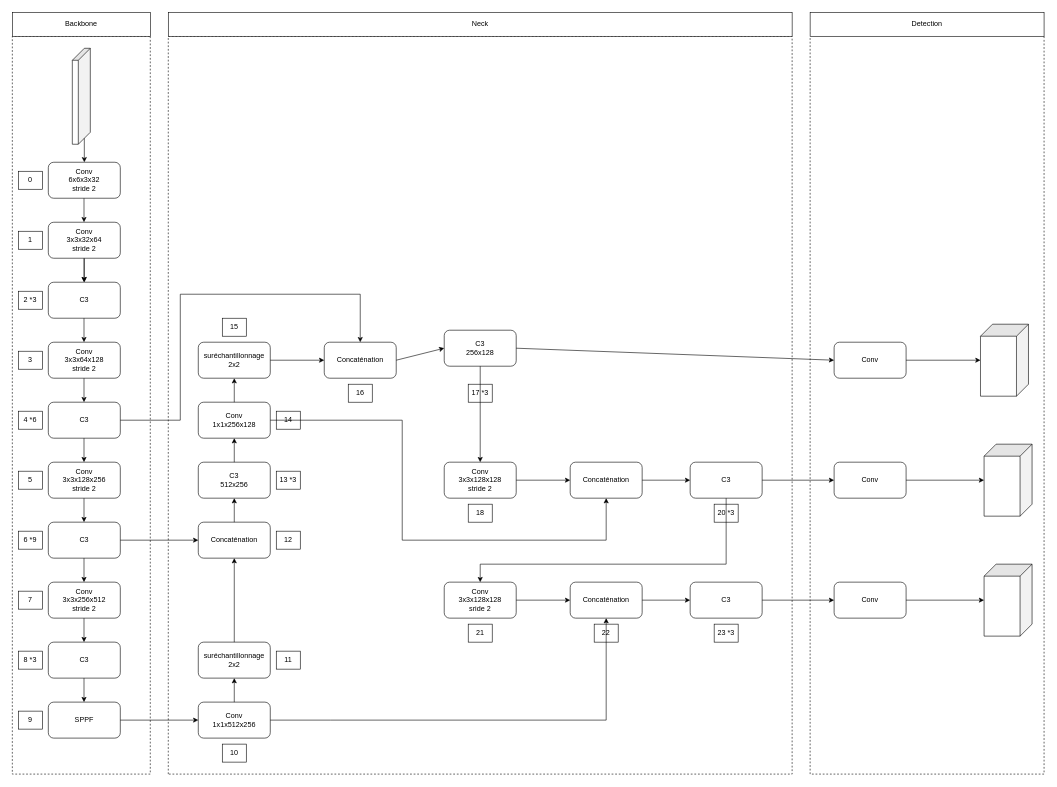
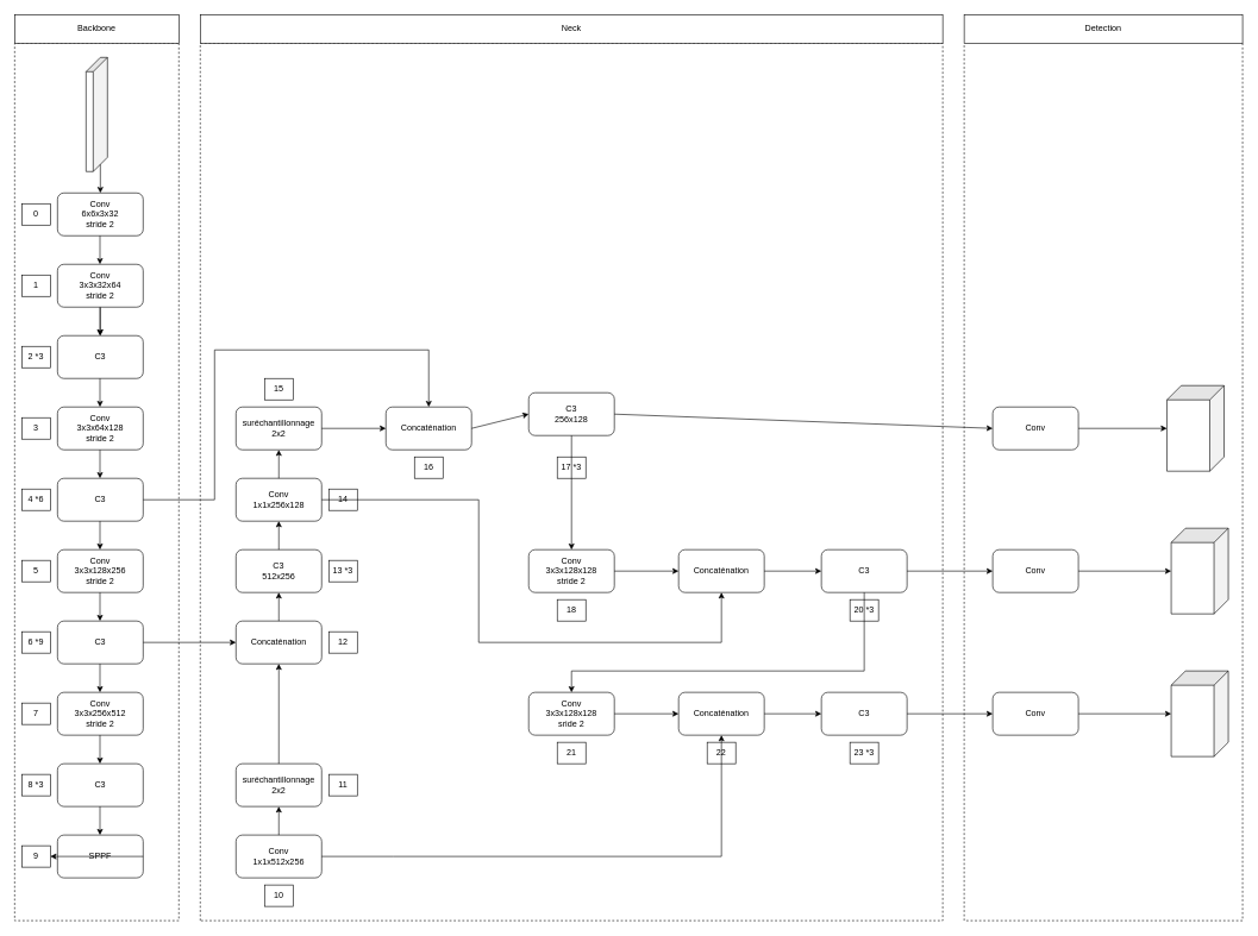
- <mxCell id="39" value="" style="endArrow=classic;html=1;rounded=0;exitX=1;exitY=0.5;exitDx=0;exitDy=0;entryX=0;entryY=0.5;entryDx=0;entryDy=0;" edge="1" parent="1" source="24" target="38"><mxGeometry width="50" height="50" relative="1" as="geometry"><mxPoint x="290" y="1170" as="sourcePoint" /><mxPoint x="340" y="1120" as="targetPoint" /></mxGeometry></mxCell>
+ <mxCell id="39" value="" style="endArrow=classic;html=1;rounded=0;exitX=1;exitY=0.5;exitDx=0;exitDy=0;" edge="1" parent="1" source="24" target="35"><mxGeometry width="50" height="50" relative="1" as="geometry"><mxPoint x="290" y="1170" as="sourcePoint" /><mxPoint x="340" y="1120" as="targetPoint" /></mxGeometry></mxCell>
